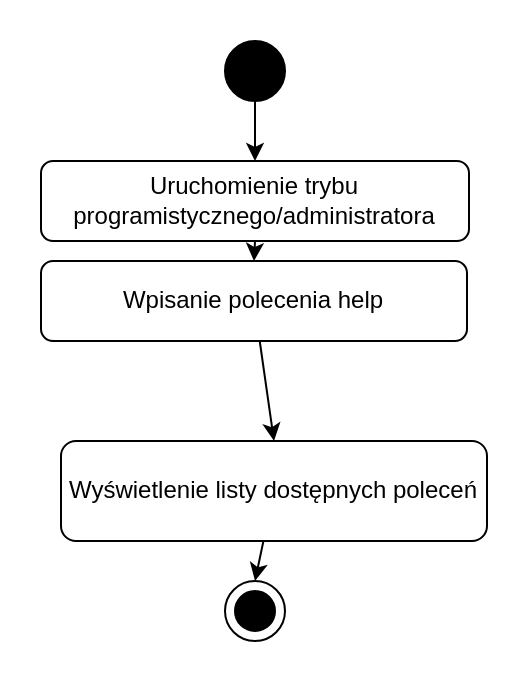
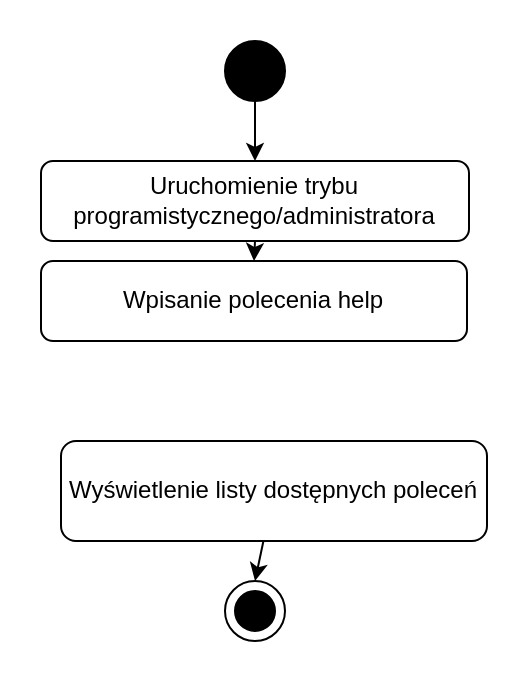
- <mxCell id="8" value="" style="endArrow=classic;html=1;entryX=0.5;entryY=0;entryDx=0;entryDy=0;" edge="1" parent="1" source="5" target="6"><mxGeometry width="50" height="50" relative="1" as="geometry"><mxPoint x="126.5" y="240" as="sourcePoint" /><mxPoint x="126.5" y="260.711" as="targetPoint" /></mxGeometry></mxCell>
